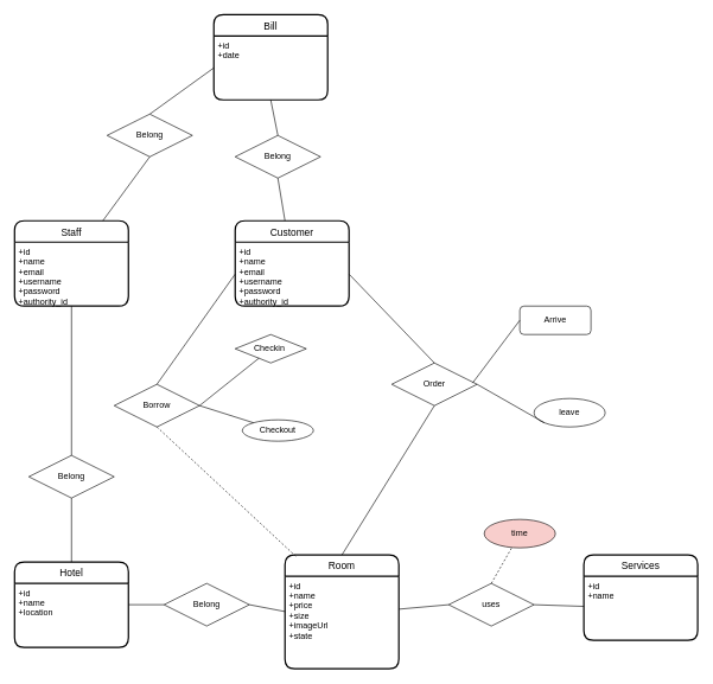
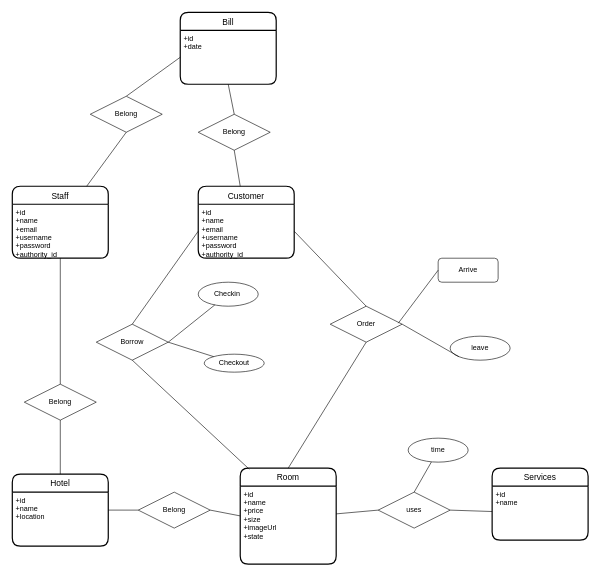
- <mxCell id="32" value="Checkin&amp;nbsp;" style="rhombus;whiteSpace=wrap;html=1;align=center;" parent="1" vertex="1"><mxGeometry x="330" y="470" width="100" height="40" as="geometry" /></mxCell>
+ <mxCell id="32" value="Checkin&amp;nbsp;" style="ellipse;whiteSpace=wrap;html=1;align=center;" parent="1" vertex="1"><mxGeometry x="330" y="470" width="100" height="40" as="geometry" /></mxCell>
- <mxCell id="24" value="" style="endArrow=none;html=1;rounded=0;strokeWidth=1;exitX=0.5;exitY=1;exitDx=0;exitDy=0;entryX=0.095;entryY=0.012;entryDx=0;entryDy=0;entryPerimeter=0;dashed=1;" parent="1" source="22" target="6" edge="1"><mxGeometry relative="1" as="geometry"><mxPoint x="340" y="625" as="sourcePoint" /><mxPoint x="360" y="900" as="targetPoint" /></mxGeometry></mxCell>
+ <mxCell id="24" value="" style="endArrow=none;html=1;rounded=0;strokeWidth=1;exitX=0.5;exitY=1;exitDx=0;exitDy=0;entryX=0.095;entryY=0.012;entryDx=0;entryDy=0;entryPerimeter=0;" parent="1" source="22" target="6" edge="1"><mxGeometry relative="1" as="geometry"><mxPoint x="340" y="625" as="sourcePoint" /><mxPoint x="360" y="900" as="targetPoint" /></mxGeometry></mxCell>
- <mxCell id="36" value="time" style="ellipse;whiteSpace=wrap;html=1;align=center;fillColor=#f8cecc;" parent="1" vertex="1"><mxGeometry x="680" y="730" width="100" height="40" as="geometry" /></mxCell>
+ <mxCell id="36" value="time" style="ellipse;whiteSpace=wrap;html=1;align=center;" parent="1" vertex="1"><mxGeometry x="680" y="730" width="100" height="40" as="geometry" /></mxCell>
- <mxCell id="14" style="edgeStyle=none;rounded=0;orthogonalLoop=1;jettySize=auto;html=1;exitX=0.5;exitY=0;exitDx=0;exitDy=0;strokeWidth=1;endArrow=none;endFill=0;dashed=1;" parent="1" source="15" target="36" edge="1"><mxGeometry relative="1" as="geometry" /></mxCell>
+ <mxCell id="14" style="edgeStyle=none;rounded=0;orthogonalLoop=1;jettySize=auto;html=1;exitX=0.5;exitY=0;exitDx=0;exitDy=0;strokeWidth=1;endArrow=none;endFill=0;" parent="1" source="15" target="36" edge="1"><mxGeometry relative="1" as="geometry" /></mxCell>
